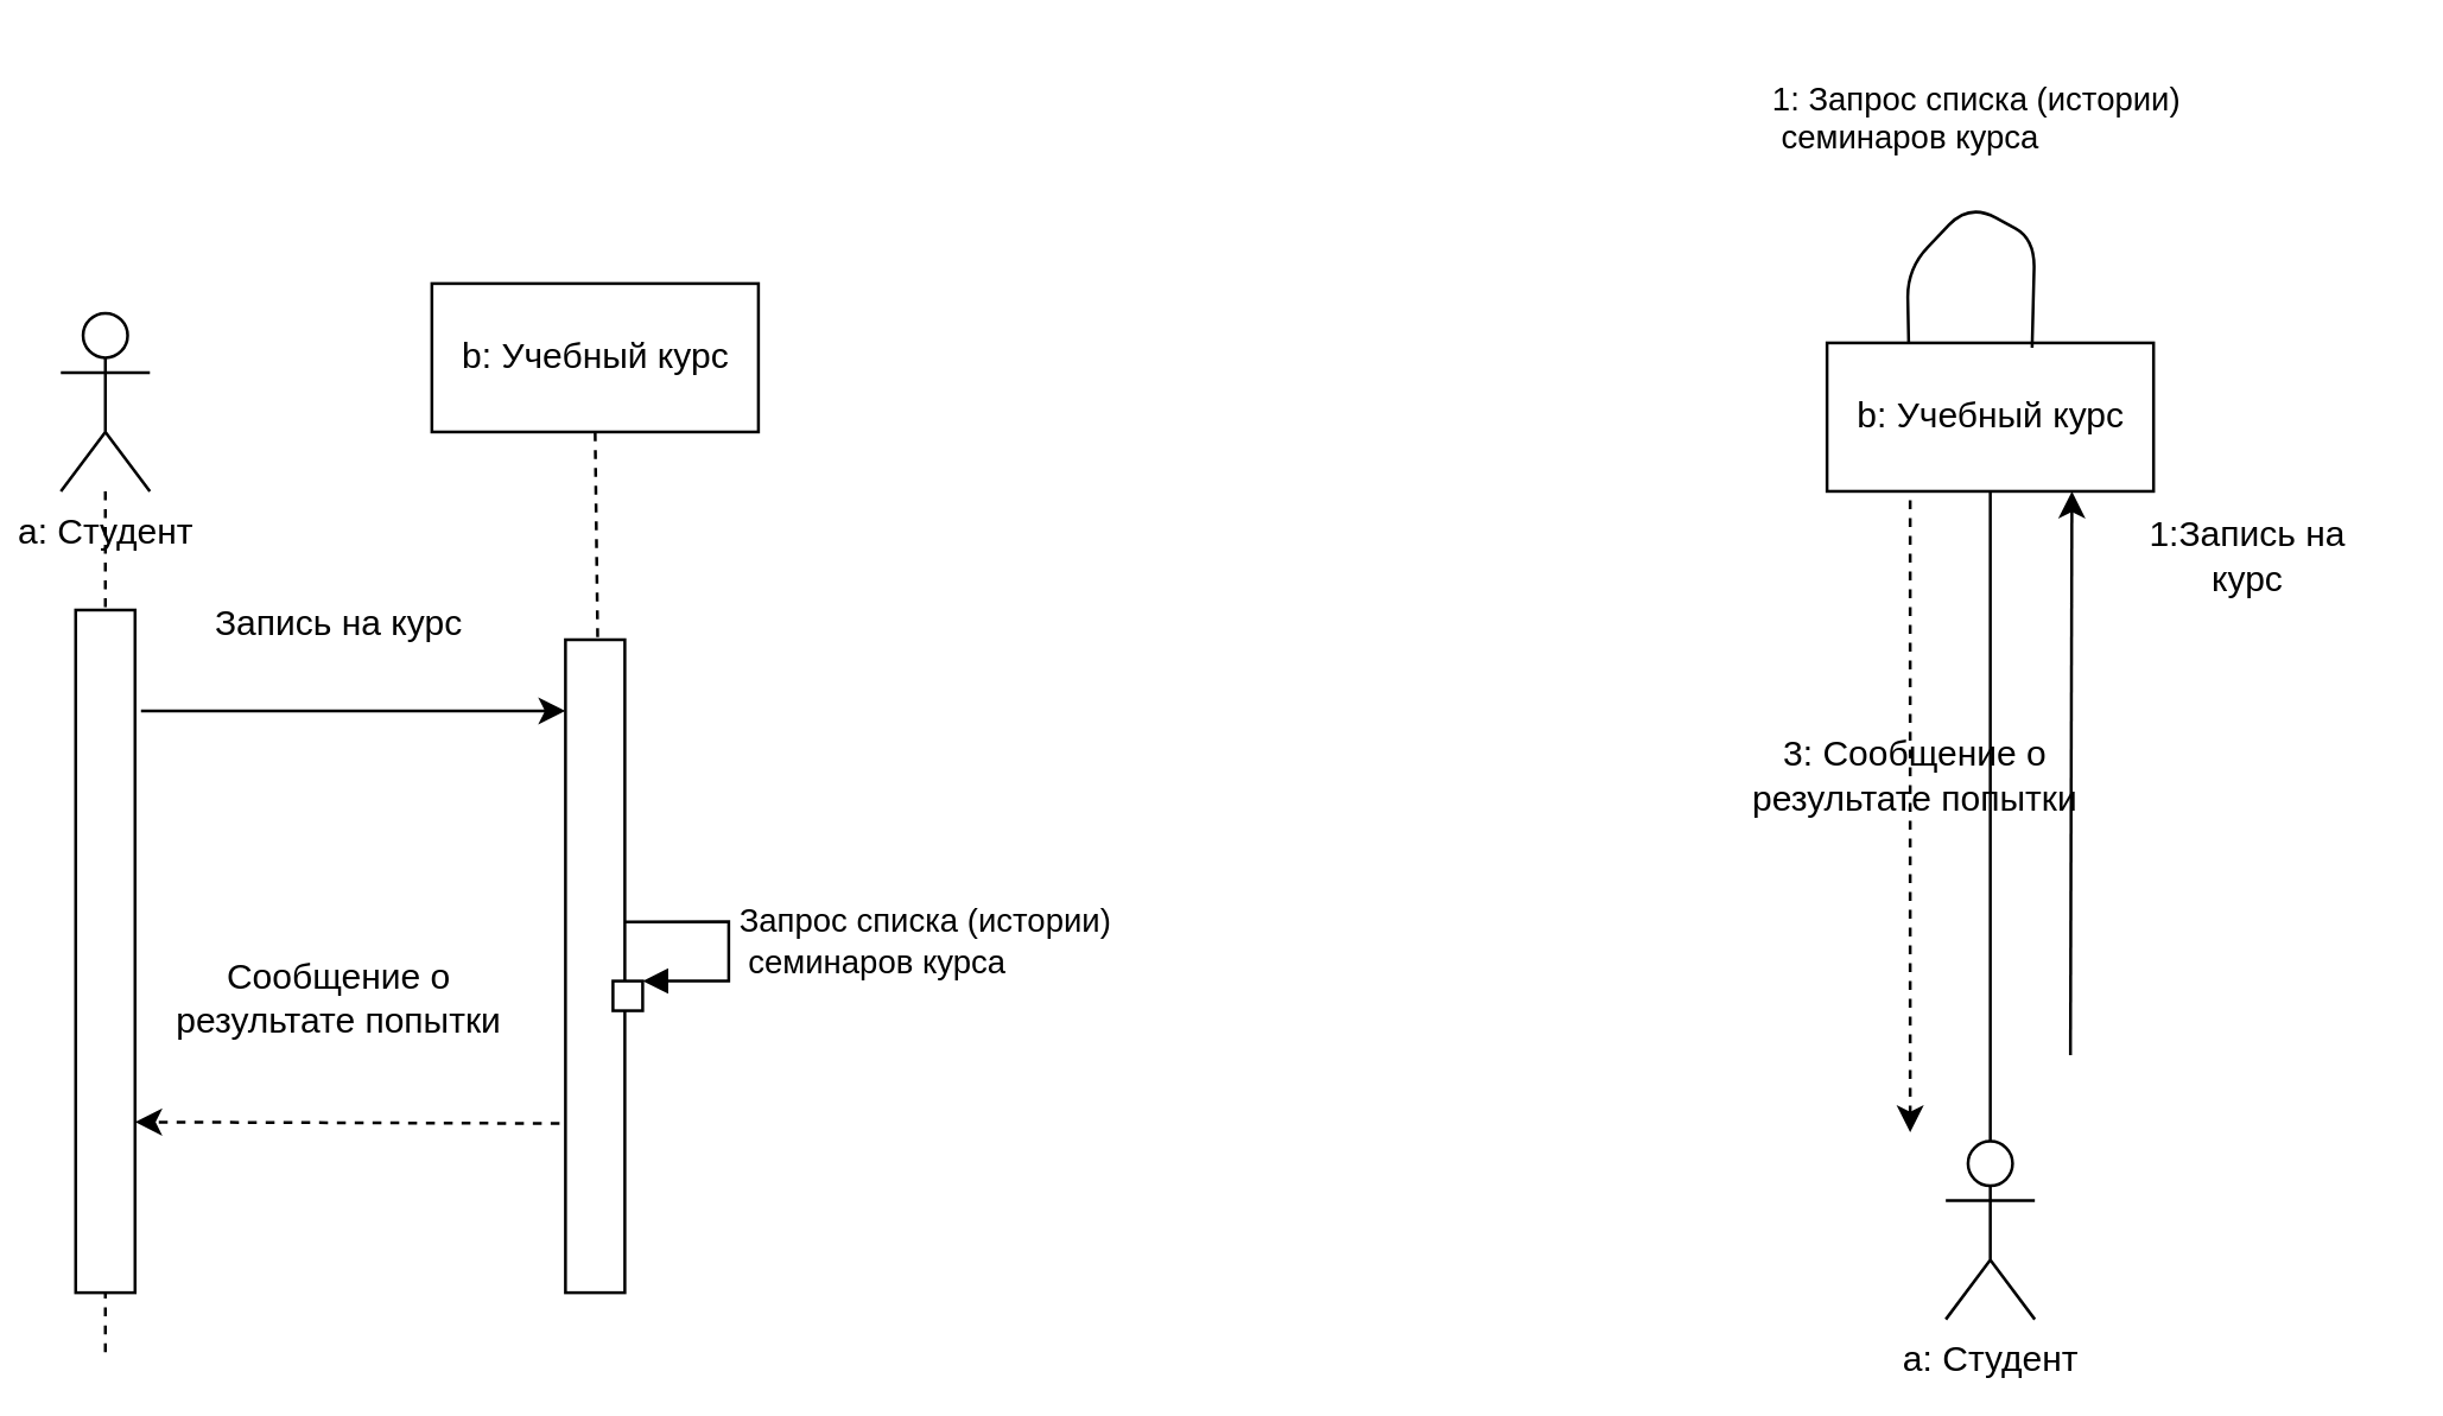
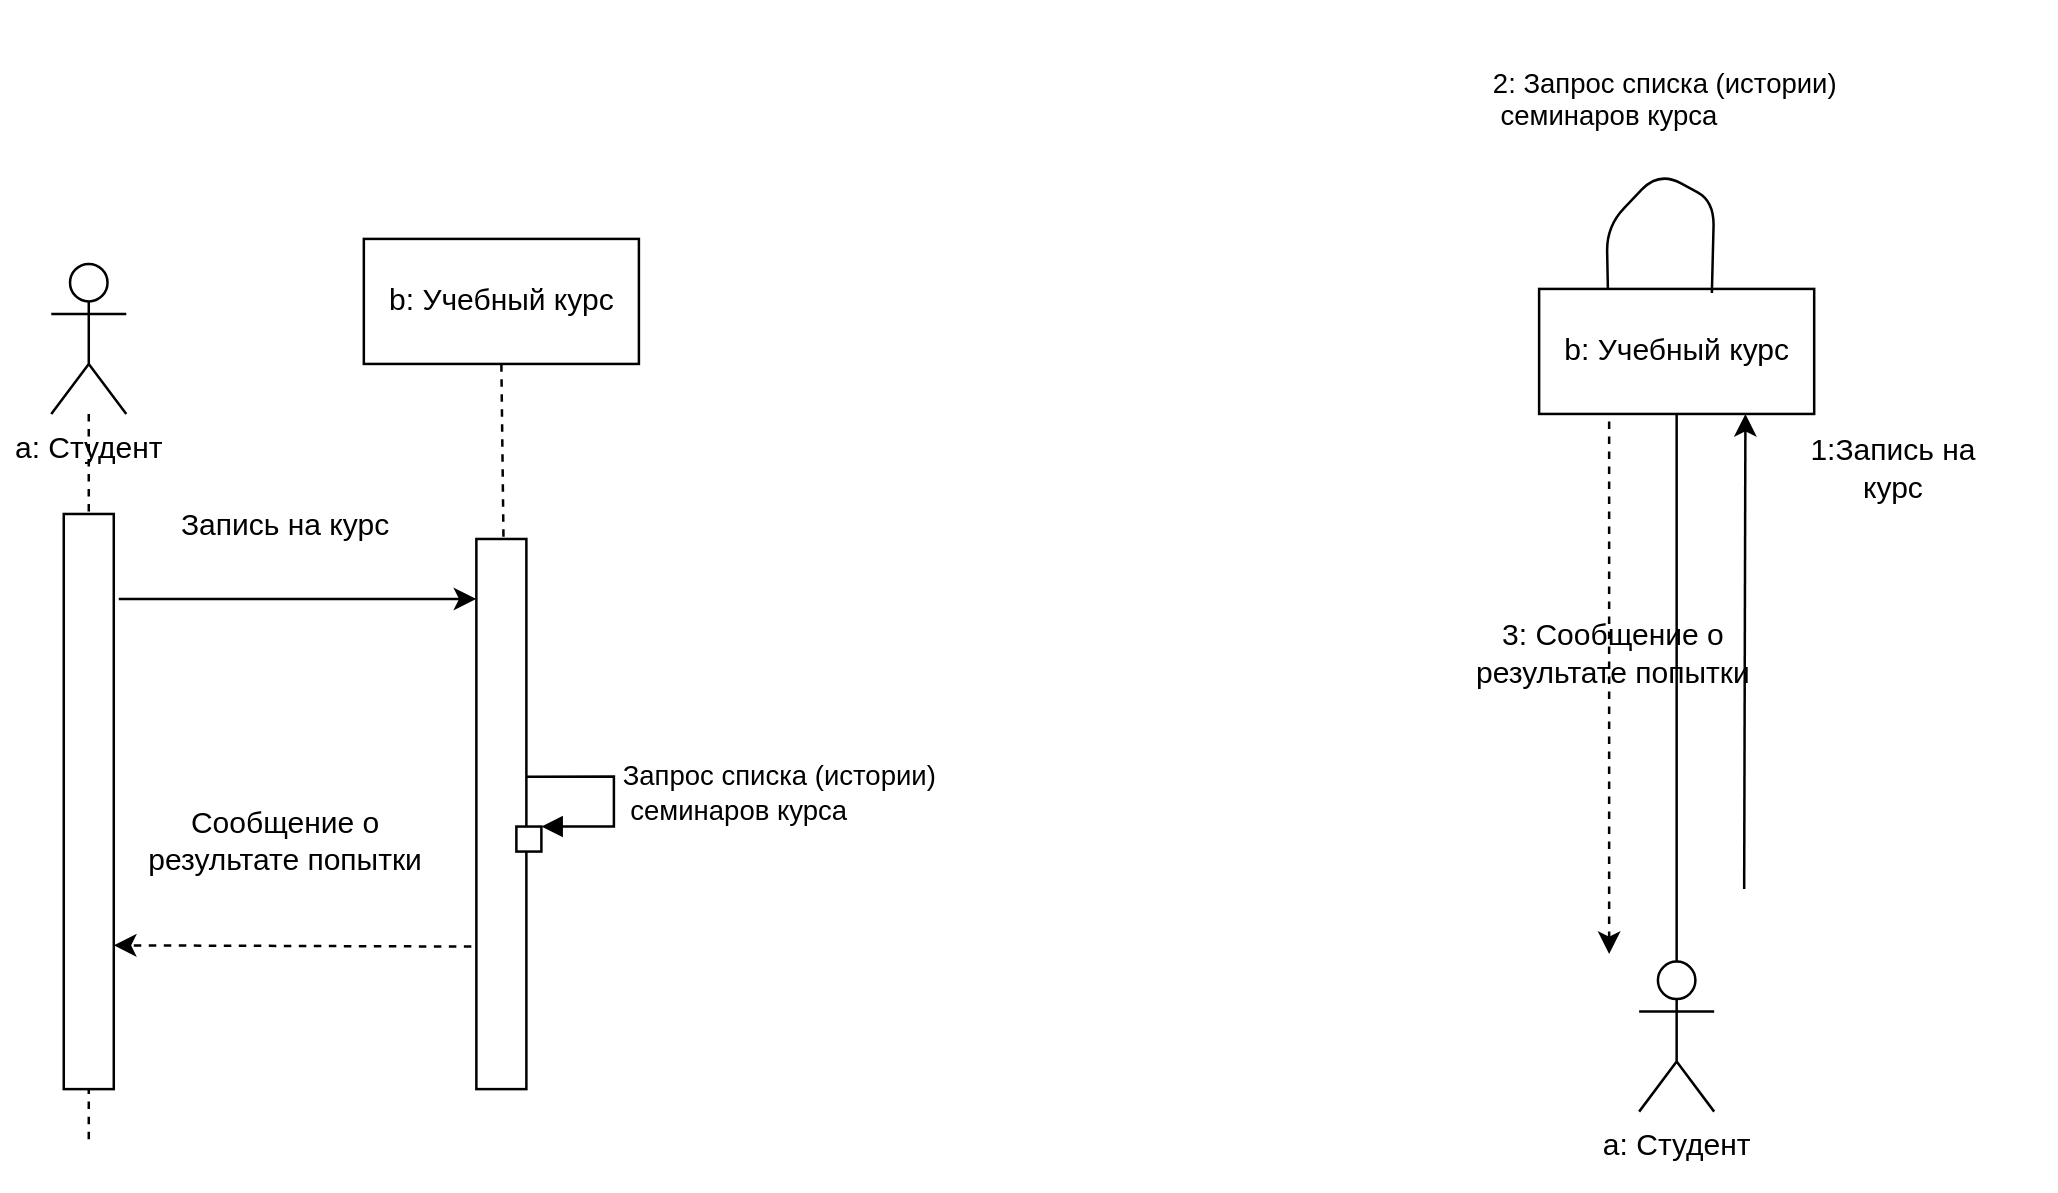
- <mxCell id="23" value="&lt;div style=&quot;color: rgb(0 , 0 , 0) ; font-family: &amp;#34;helvetica&amp;#34; ; font-size: 11px ; font-style: normal ; font-weight: 400 ; letter-spacing: normal ; text-align: left ; text-indent: 0px ; text-transform: none ; word-spacing: 0px&quot;&gt;1: Запрос списка (истории)&lt;/div&gt;&lt;div style=&quot;color: rgb(0 , 0 , 0) ; font-family: &amp;#34;helvetica&amp;#34; ; font-size: 11px ; font-style: normal ; font-weight: 400 ; letter-spacing: normal ; text-align: left ; text-indent: 0px ; text-transform: none ; word-spacing: 0px&quot;&gt;&amp;nbsp;семинаров курса&lt;/div&gt;" style="text;whiteSpace=wrap;html=1;" vertex="1" parent="1"><mxGeometry x="595" y="20" width="143" height="40" as="geometry" /></mxCell>
+ <mxCell id="23" value="&lt;div style=&quot;color: rgb(0 , 0 , 0) ; font-family: &amp;#34;helvetica&amp;#34; ; font-size: 11px ; font-style: normal ; font-weight: 400 ; letter-spacing: normal ; text-align: left ; text-indent: 0px ; text-transform: none ; word-spacing: 0px&quot;&gt;2: Запрос списка (истории)&lt;/div&gt;&lt;div style=&quot;color: rgb(0 , 0 , 0) ; font-family: &amp;#34;helvetica&amp;#34; ; font-size: 11px ; font-style: normal ; font-weight: 400 ; letter-spacing: normal ; text-align: left ; text-indent: 0px ; text-transform: none ; word-spacing: 0px&quot;&gt;&amp;nbsp;семинаров курса&lt;/div&gt;" style="text;whiteSpace=wrap;html=1;" vertex="1" parent="1"><mxGeometry x="595" y="20" width="143" height="40" as="geometry" /></mxCell>
